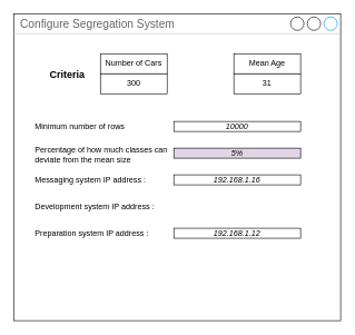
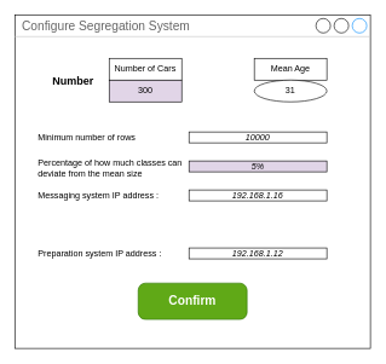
- <mxCell id="18" value="&lt;b&gt;&lt;font style=&quot;font-size: 15px;&quot;&gt;Criteria&lt;/font&gt;&lt;/b&gt;" style="text;html=1;align=center;verticalAlign=middle;resizable=0;points=[];autosize=1;strokeColor=none;fillColor=none;" parent="1" vertex="1"><mxGeometry x="60" y="95" width="80" height="30" as="geometry" /></mxCell>
+ <mxCell id="18" value="&lt;b&gt;&lt;font style=&quot;font-size: 15px;&quot;&gt;Number&lt;/font&gt;&lt;/b&gt;" style="text;html=1;align=center;verticalAlign=middle;resizable=0;points=[];autosize=1;strokeColor=none;fillColor=none;" parent="1" vertex="1"><mxGeometry x="60" y="95" width="80" height="30" as="geometry" /></mxCell>
- <mxCell id="16" value="300" style="whiteSpace=wrap;html=1;" parent="13" vertex="1"><mxGeometry y="30" width="100" height="30" as="geometry" /></mxCell>
+ <mxCell id="16" value="300" style="whiteSpace=wrap;html=1;fillColor=#e1d5e7;" parent="13" vertex="1"><mxGeometry y="30" width="100" height="30" as="geometry" /></mxCell>
- <mxCell id="17" value="31" style="whiteSpace=wrap;html=1;" parent="13" vertex="1"><mxGeometry x="200" y="30" width="100" height="30" as="geometry" /></mxCell>
+ <mxCell id="17" value="31" style="ellipse;whiteSpace=wrap;html=1;" parent="13" vertex="1"><mxGeometry x="200" y="30" width="100" height="30" as="geometry" /></mxCell>
- <mxCell id="9" value="Development system IP address :" style="text;html=1;strokeColor=none;fillColor=none;align=left;verticalAlign=middle;whiteSpace=wrap;rounded=0;" parent="1" vertex="1"><mxGeometry x="50" y="294" width="210" height="30" as="geometry" /></mxCell>
+ <mxCell id="3" value="Confirm" style="strokeWidth=1;shadow=0;dashed=0;align=center;html=1;shape=mxgraph.mockup.buttons.button;strokeColor=#2D7600;fontColor=#ffffff;mainText=;buttonStyle=round;fontSize=17;fontStyle=1;fillColor=#60a917;whiteSpace=wrap;" parent="1" vertex="1"><mxGeometry x="190" y="390" width="150" height="50" as="geometry" /></mxCell>
